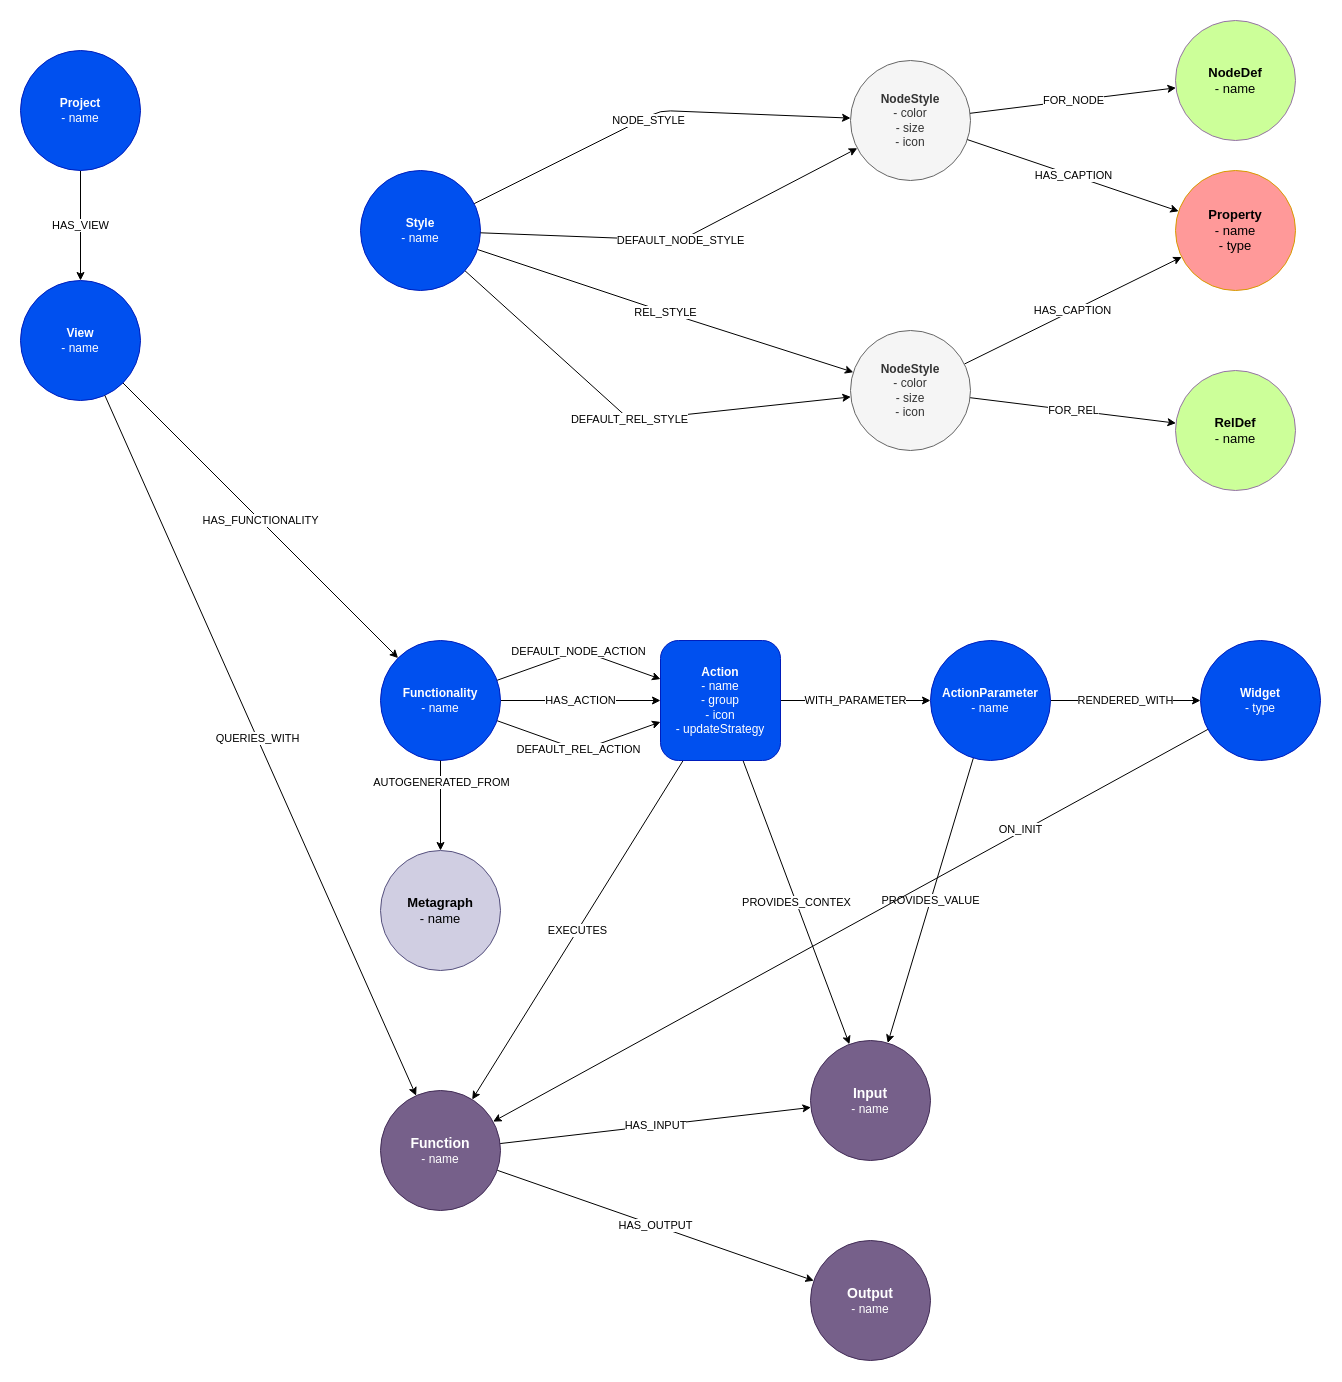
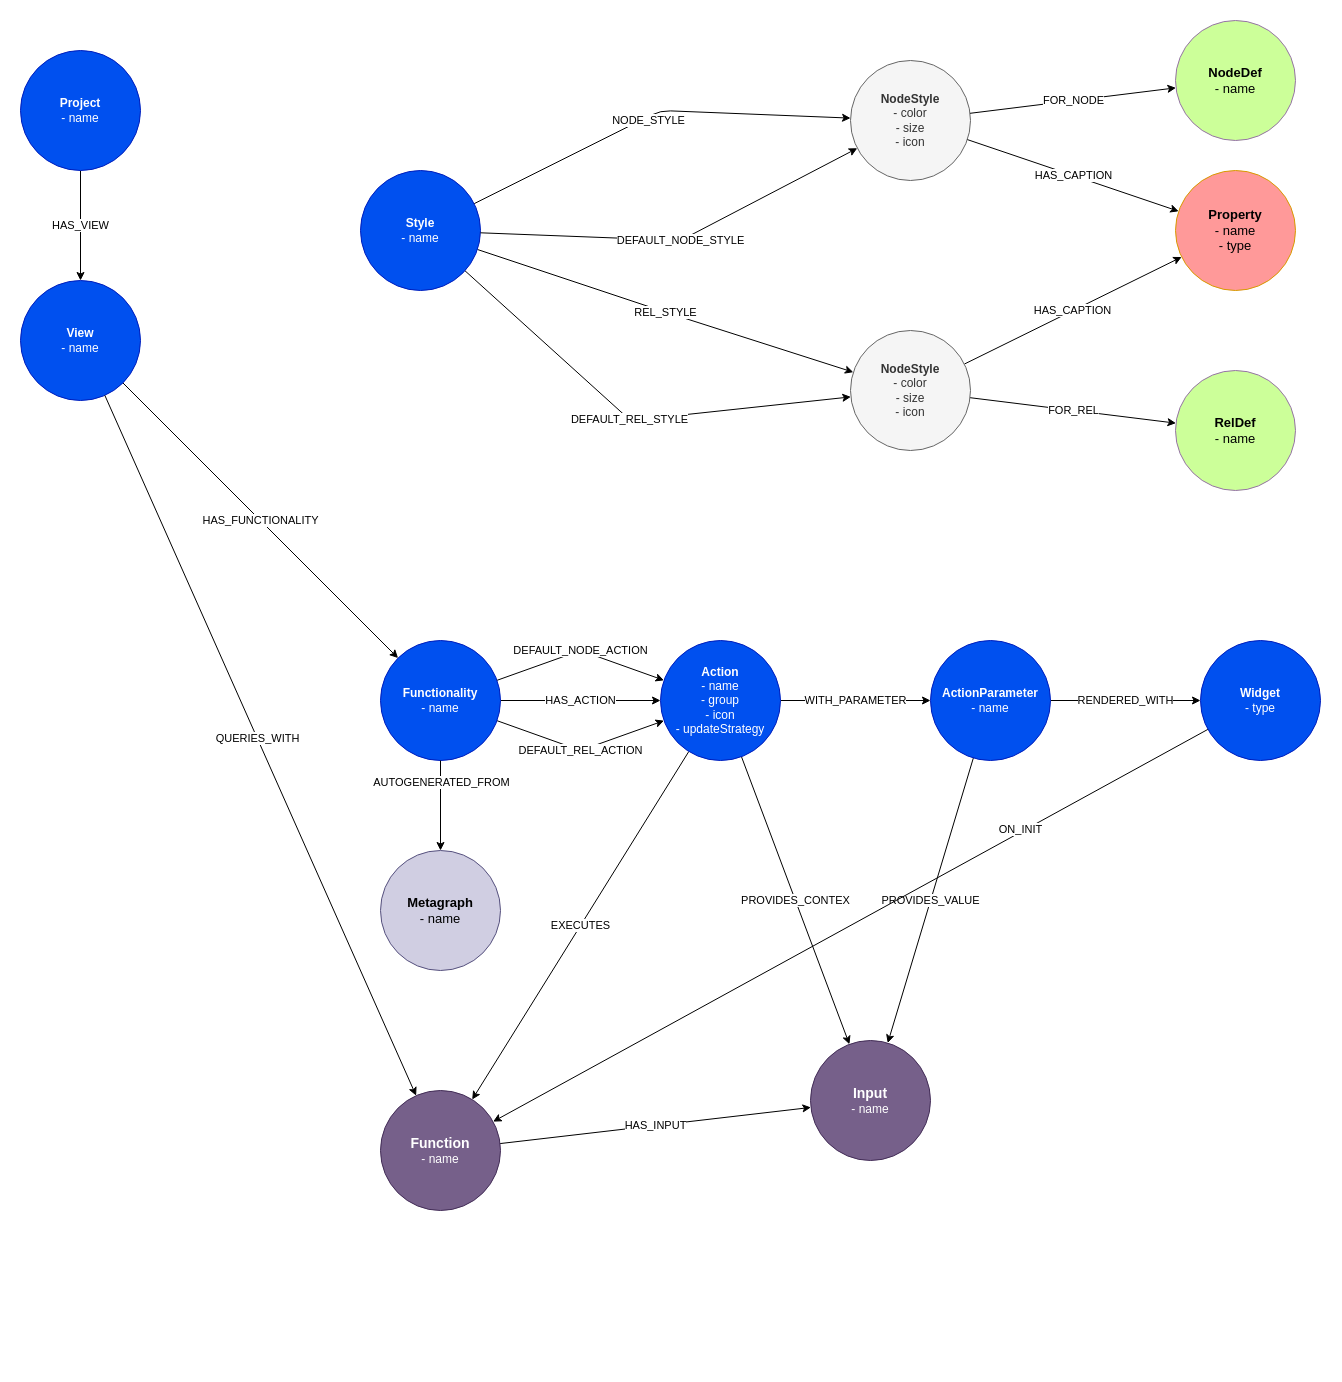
- <mxCell id="26" value="&lt;b&gt;Action&lt;/b&gt;&lt;br&gt;- name&lt;br&gt;- group&lt;br&gt;- icon&lt;br&gt;- updateStrategy" style="whiteSpace=wrap;html=1;aspect=fixed;fillColor=#0050ef;strokeColor=#001DBC;fontColor=#ffffff;rounded=1;" vertex="1" parent="1"><mxGeometry x="660" y="640" width="120" height="120" as="geometry" /></mxCell>
+ <mxCell id="26" value="&lt;b&gt;Action&lt;/b&gt;&lt;br&gt;- name&lt;br&gt;- group&lt;br&gt;- icon&lt;br&gt;- updateStrategy" style="ellipse;whiteSpace=wrap;html=1;aspect=fixed;fillColor=#0050ef;strokeColor=#001DBC;fontColor=#ffffff;" vertex="1" parent="1"><mxGeometry x="660" y="640" width="120" height="120" as="geometry" /></mxCell>
- <mxCell id="32" value="HAS_OUTPUT" style="edgeStyle=none;rounded=0;orthogonalLoop=1;jettySize=auto;html=1;" edge="1" parent="1" source="40" target="39"><mxGeometry relative="1" as="geometry" /></mxCell>
- <mxCell id="39" value="&lt;font style=&quot;font-size: 14px&quot;&gt;&lt;b&gt;Output&lt;/b&gt;&lt;/font&gt;&lt;br&gt;- name" style="ellipse;whiteSpace=wrap;html=1;aspect=fixed;fillColor=#76608a;fontColor=#ffffff;strokeColor=#432D57;" vertex="1" parent="1"><mxGeometry x="810" y="1240" width="120" height="120" as="geometry" /></mxCell>
